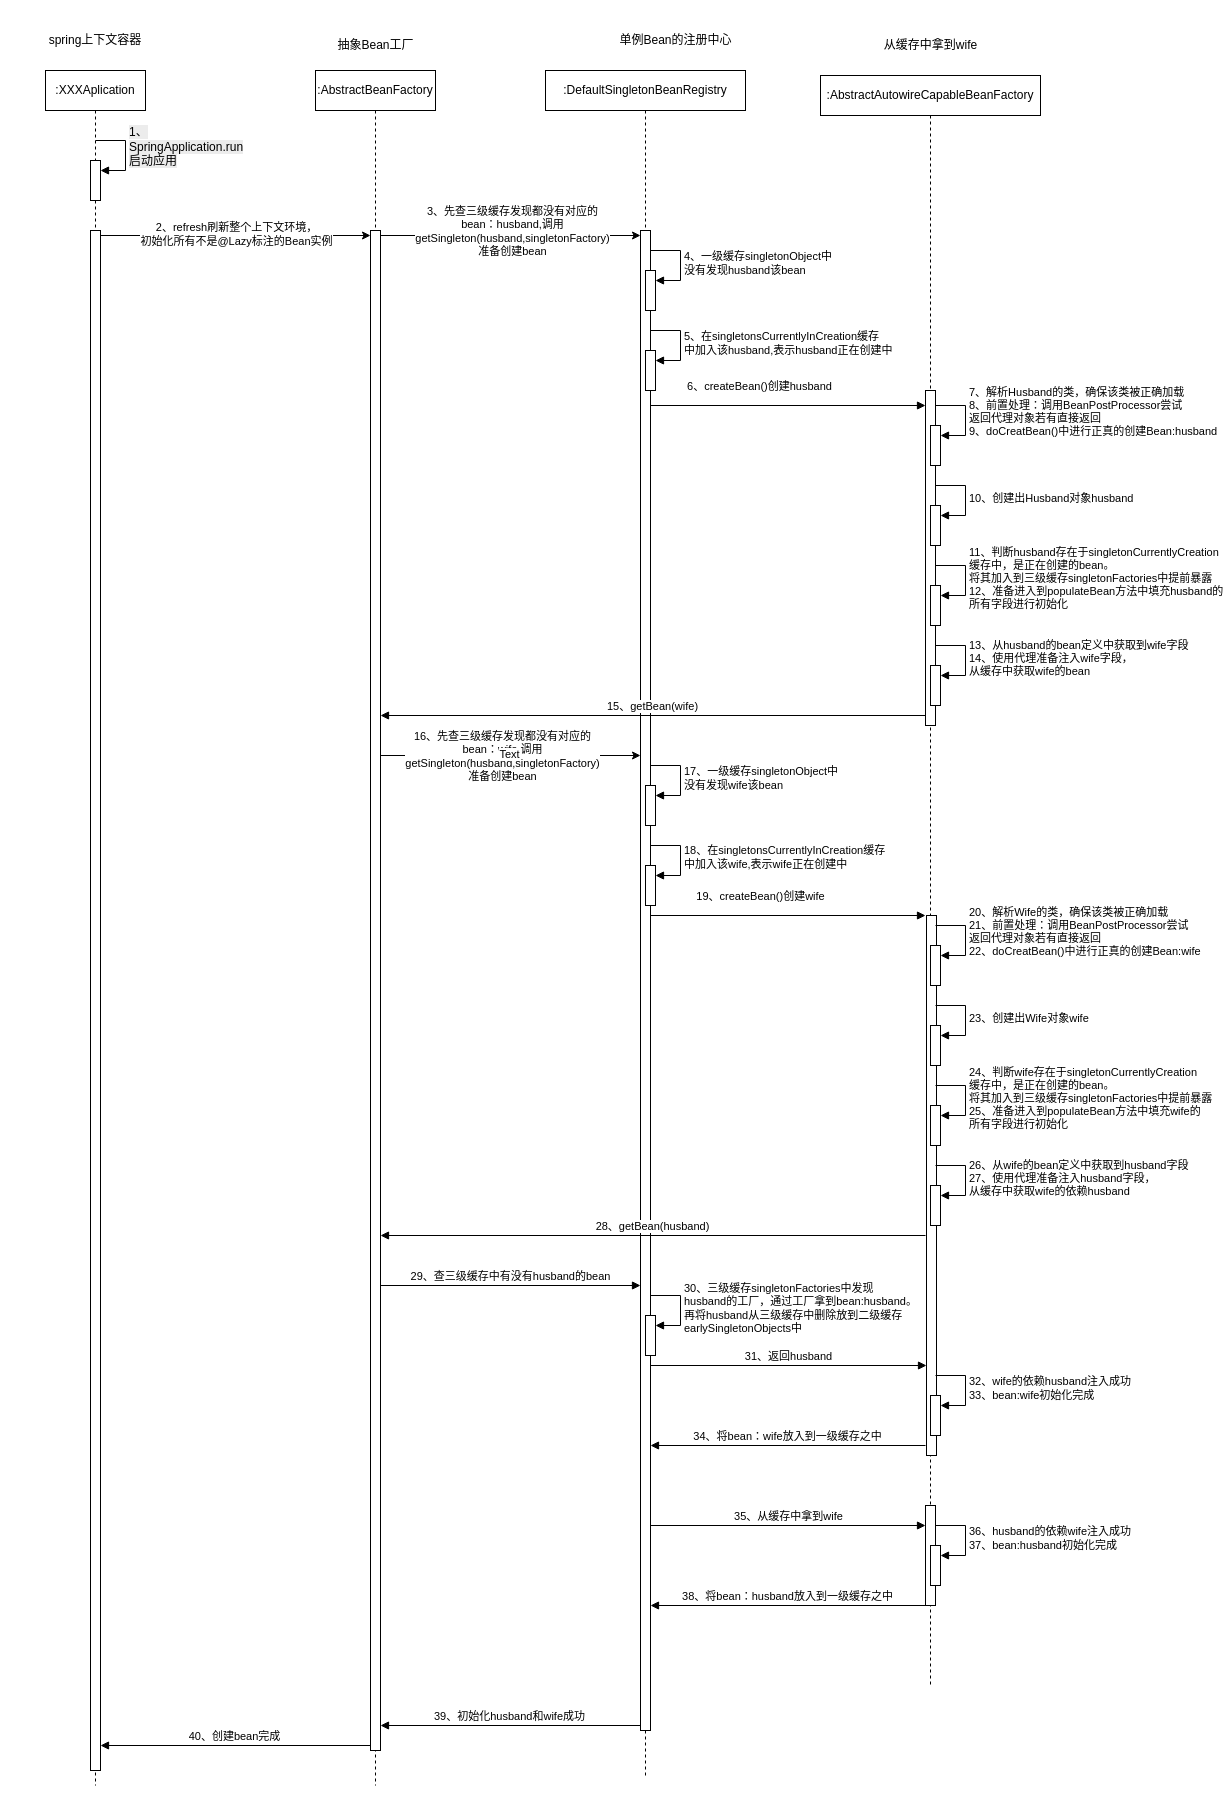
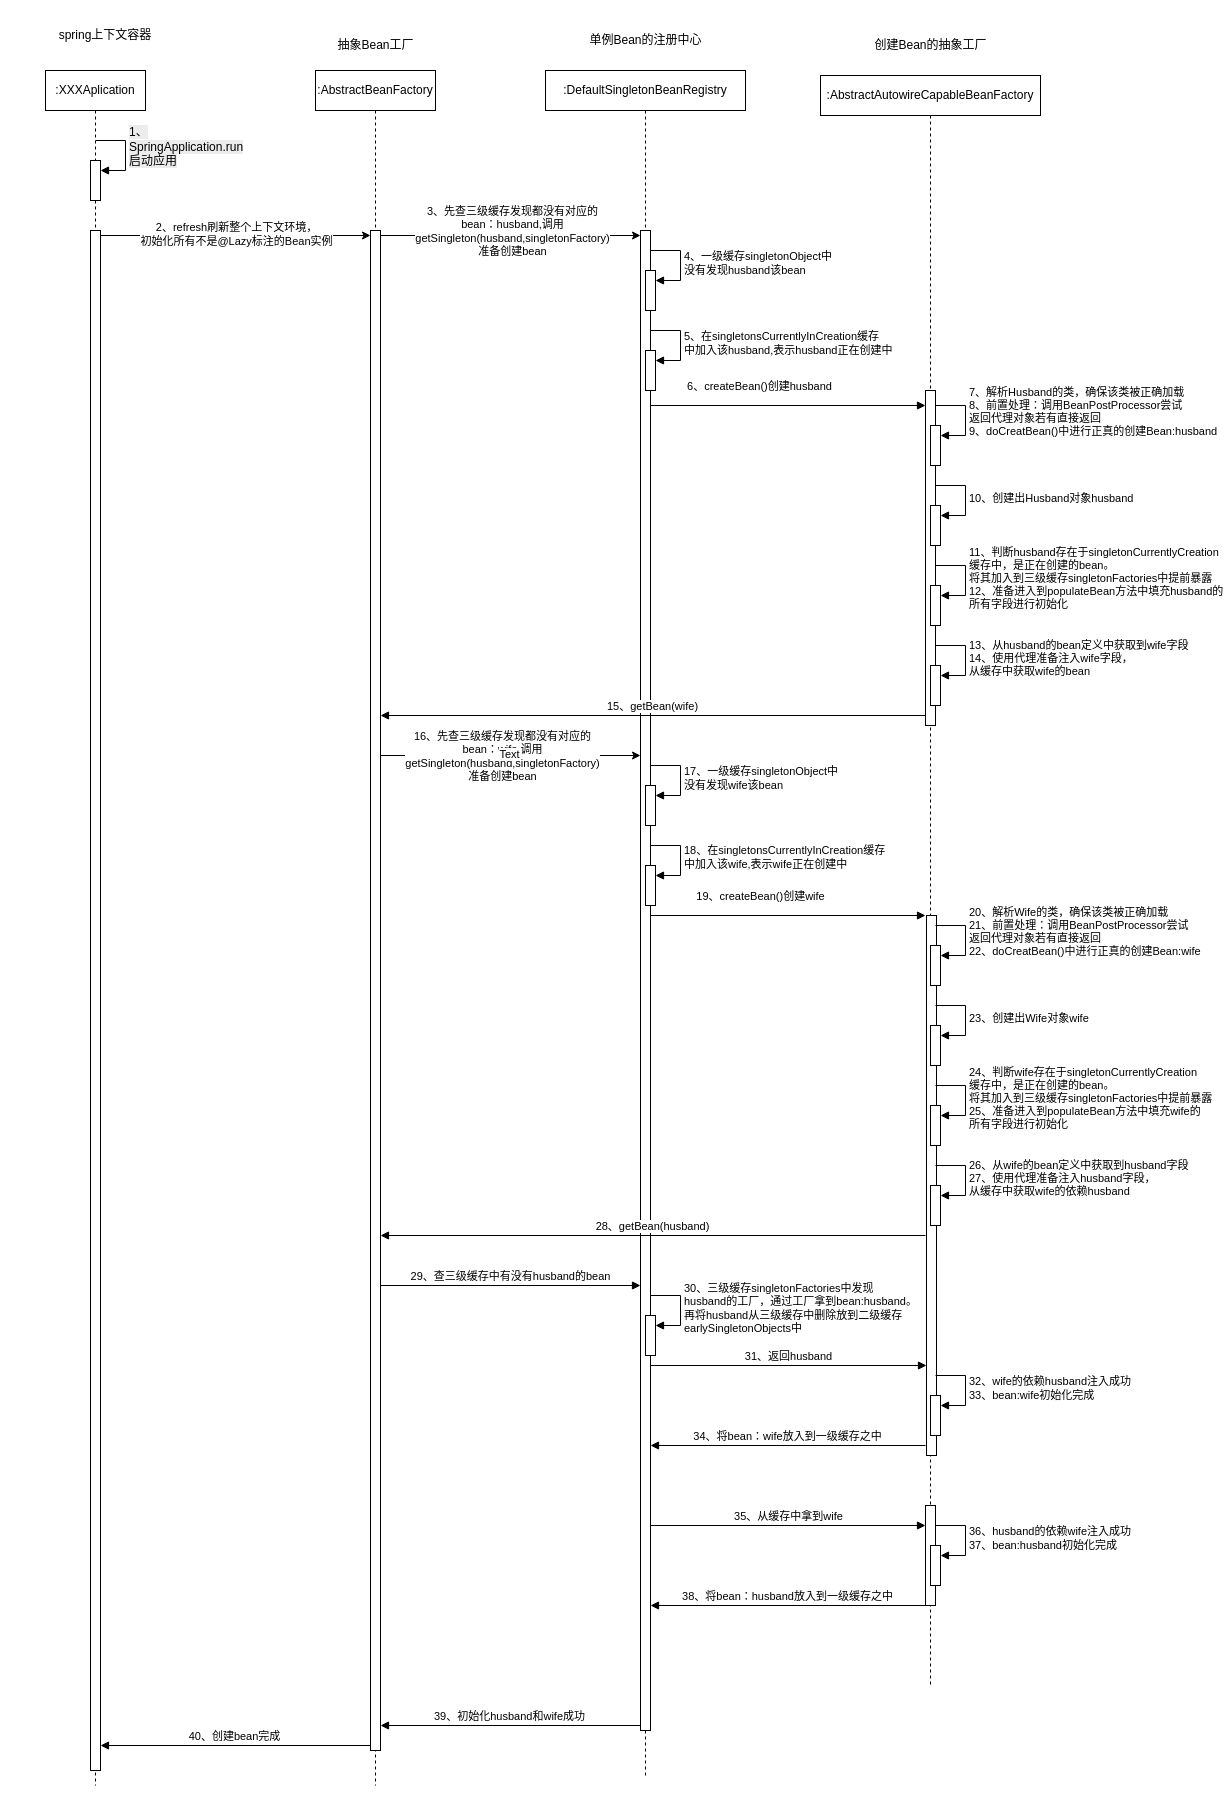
- <mxCell id="8" value="spring上下文容器" style="text;html=1;align=center;verticalAlign=middle;whiteSpace=wrap;rounded=0;" parent="1" vertex="1"><mxGeometry x="20" y="20" width="150" height="40" as="geometry" /></mxCell>
+ <mxCell id="8" value="spring上下文容器" style="text;html=1;align=center;verticalAlign=middle;whiteSpace=wrap;rounded=0;" parent="1" vertex="1"><mxGeometry x="30" y="15" width="150" height="40" as="geometry" /></mxCell>
- <mxCell id="50" value="单例Bean的注册中心" style="text;html=1;align=center;verticalAlign=middle;resizable=0;points=[];autosize=1;strokeColor=none;fillColor=none;" parent="1" vertex="1"><mxGeometry x="605" y="25" width="140" height="30" as="geometry" /></mxCell>
+ <mxCell id="50" value="单例Bean的注册中心" style="text;html=1;align=center;verticalAlign=middle;resizable=0;points=[];autosize=1;strokeColor=none;fillColor=none;" parent="1" vertex="1"><mxGeometry x="575" y="25" width="140" height="30" as="geometry" /></mxCell>
- <mxCell id="51" value="从缓存中拿到wife" style="text;html=1;align=center;verticalAlign=middle;resizable=0;points=[];autosize=1;strokeColor=none;fillColor=none;" parent="1" vertex="1"><mxGeometry x="860" y="30" width="140" height="30" as="geometry" /></mxCell>
+ <mxCell id="51" value="创建Bean的抽象工厂" style="text;html=1;align=center;verticalAlign=middle;resizable=0;points=[];autosize=1;strokeColor=none;fillColor=none;" parent="1" vertex="1"><mxGeometry x="860" y="30" width="140" height="30" as="geometry" /></mxCell>
